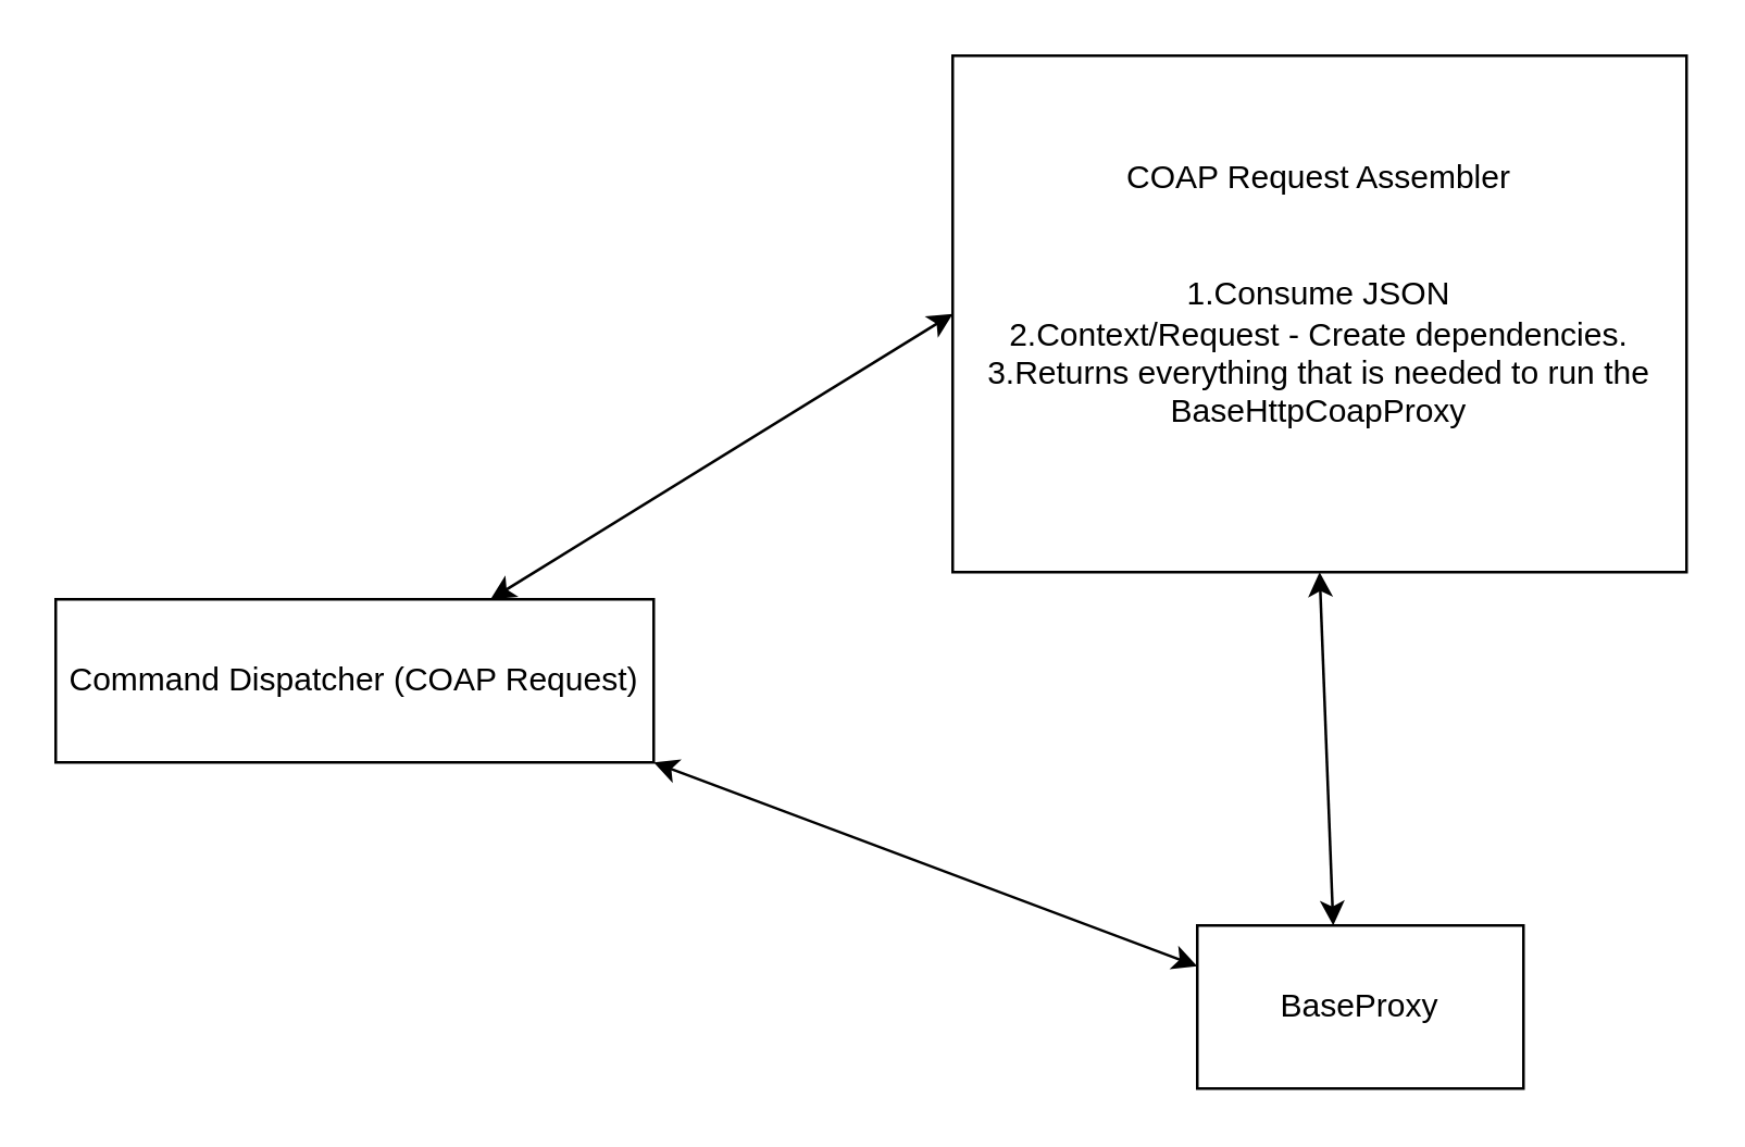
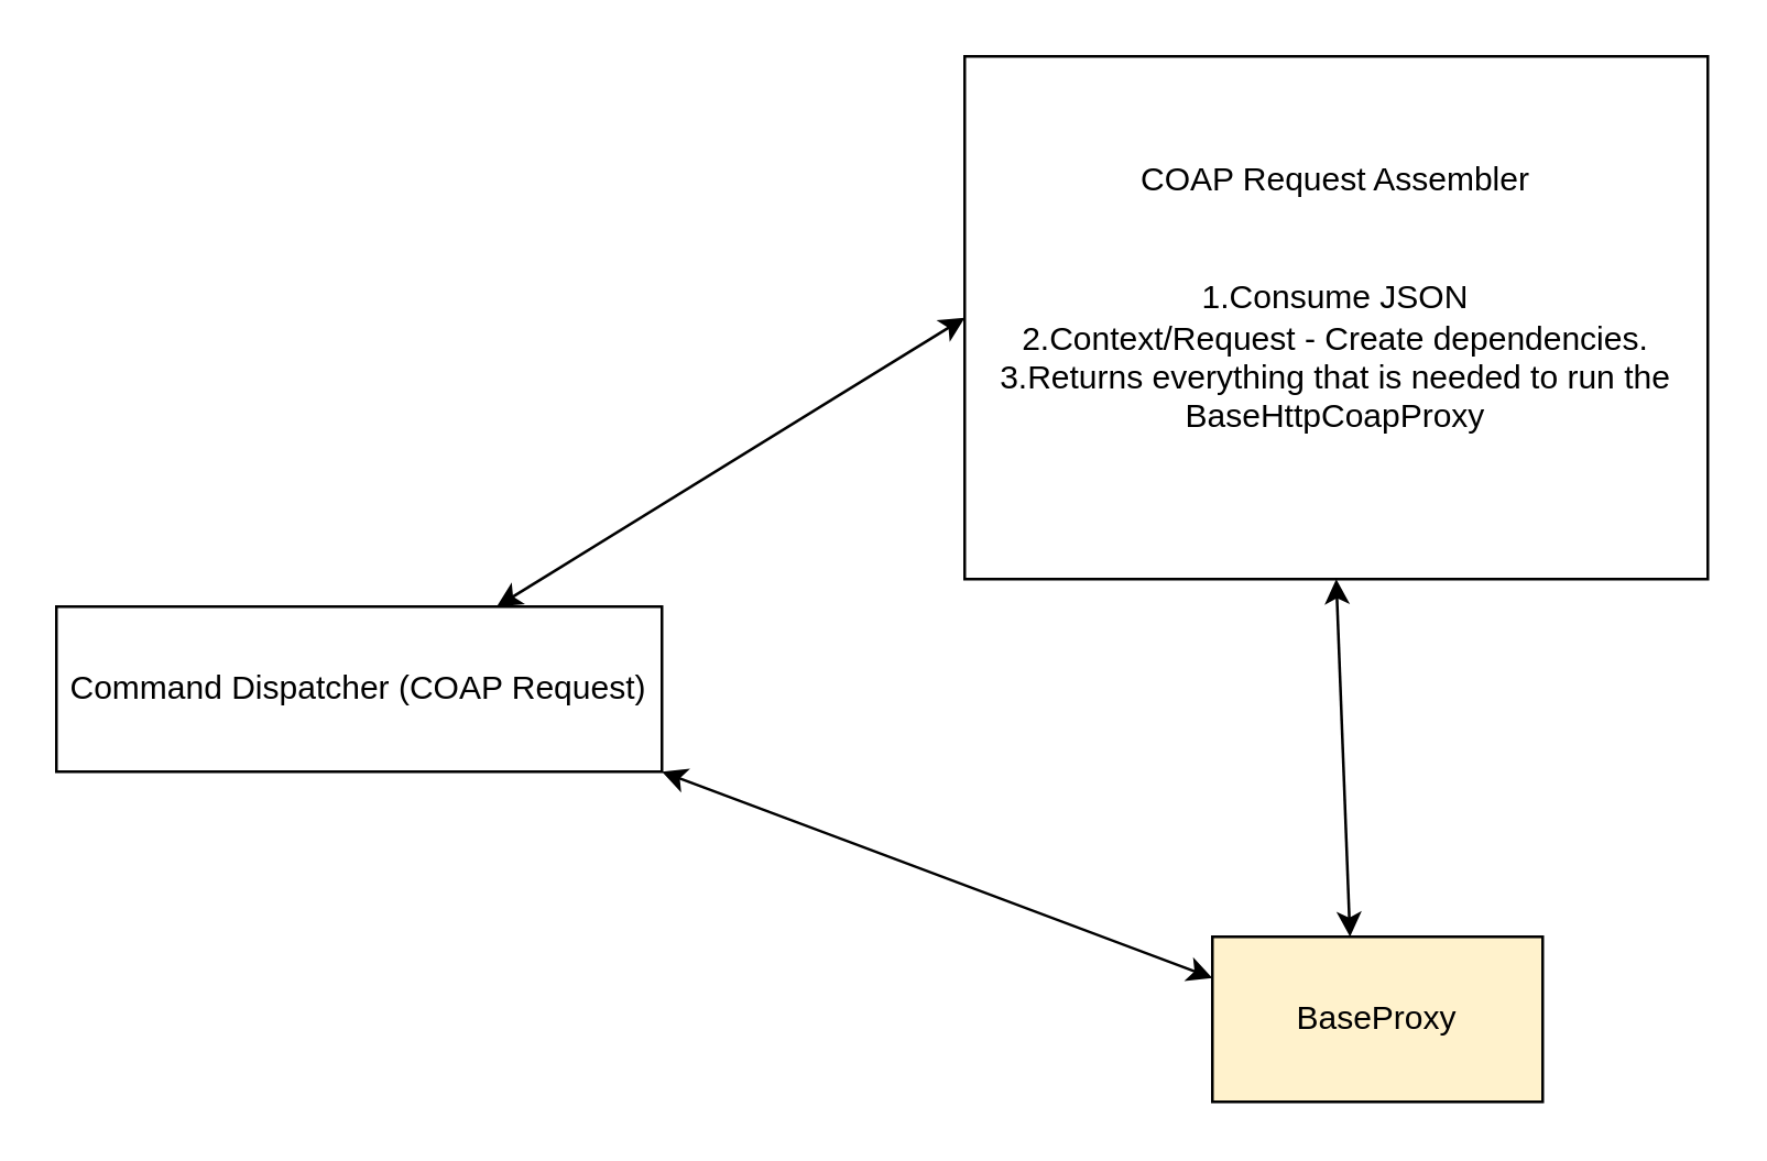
- <mxCell id="5" value="BaseProxy" style="rounded=0;whiteSpace=wrap;html=1;" vertex="1" parent="1"><mxGeometry x="440" y="340" width="120" height="60" as="geometry" /></mxCell>
+ <mxCell id="5" value="BaseProxy" style="rounded=0;whiteSpace=wrap;html=1;fillColor=#fff2cc;" vertex="1" parent="1"><mxGeometry x="440" y="340" width="120" height="60" as="geometry" /></mxCell>
